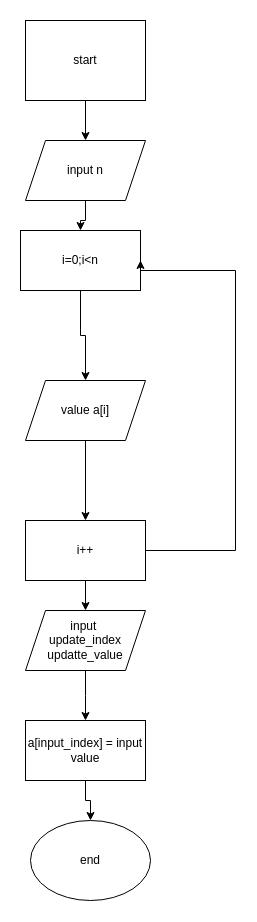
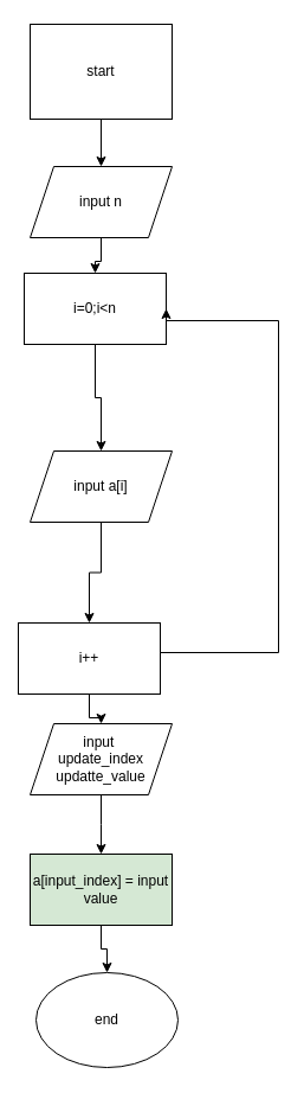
- <mxCell id="9" value="value a[i]" style="shape=parallelogram;perimeter=parallelogramPerimeter;whiteSpace=wrap;html=1;fixedSize=1;rounded=0;" parent="1" vertex="1"><mxGeometry x="25" y="380" width="120" height="60" as="geometry" /></mxCell>
+ <mxCell id="9" value="input a[i]" style="shape=parallelogram;perimeter=parallelogramPerimeter;whiteSpace=wrap;html=1;fixedSize=1;rounded=0;" parent="1" vertex="1"><mxGeometry x="25" y="380" width="120" height="60" as="geometry" /></mxCell>
- <mxCell id="12" value="i++" style="whiteSpace=wrap;html=1;rounded=0;" parent="1" vertex="1"><mxGeometry x="25" y="520" width="120" height="60" as="geometry" /></mxCell>
+ <mxCell id="12" value="i++" style="whiteSpace=wrap;html=1;rounded=0;" parent="1" vertex="1"><mxGeometry x="15" y="525" width="120" height="60" as="geometry" /></mxCell>
- <mxCell id="16" value="a[input_index] = input value" style="rounded=0;whiteSpace=wrap;html=1;" vertex="1" parent="1"><mxGeometry x="25" y="720" width="120" height="60" as="geometry" /></mxCell>
+ <mxCell id="16" value="a[input_index] = input value" style="rounded=0;whiteSpace=wrap;html=1;fillColor=#d5e8d4;" vertex="1" parent="1"><mxGeometry x="25" y="720" width="120" height="60" as="geometry" /></mxCell>
